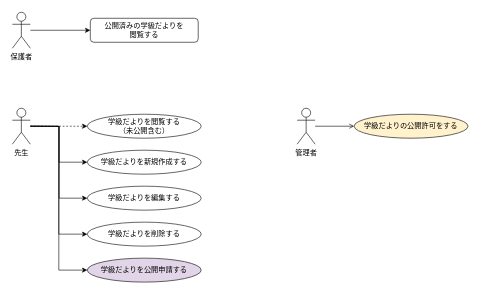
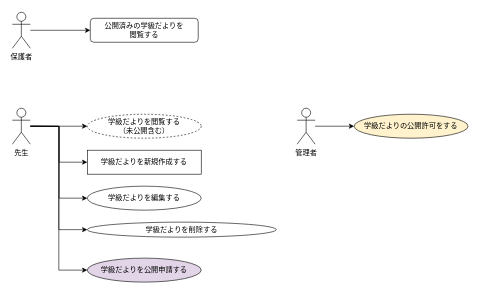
- <mxCell id="4" style="edgeStyle=orthogonalEdgeStyle;rounded=0;orthogonalLoop=1;jettySize=auto;html=1;entryX=0;entryY=0.5;entryDx=0;entryDy=0;dashed=1;" parent="1" source="7" target="11" edge="1"><mxGeometry relative="1" as="geometry" /></mxCell>
+ <mxCell id="4" style="edgeStyle=orthogonalEdgeStyle;rounded=0;orthogonalLoop=1;jettySize=auto;html=1;entryX=0;entryY=0.5;entryDx=0;entryDy=0;" parent="1" source="7" target="11" edge="1"><mxGeometry relative="1" as="geometry" /></mxCell>
- <mxCell id="11" value="学級だよりを閲覧する&lt;br&gt;（未公開含む）" style="ellipse;whiteSpace=wrap;html=1;" parent="1" vertex="1"><mxGeometry x="145" y="190" width="190" height="40" as="geometry" /></mxCell>
+ <mxCell id="11" value="学級だよりを閲覧する&lt;br&gt;（未公開含む）" style="ellipse;whiteSpace=wrap;html=1;dashed=1;" parent="1" vertex="1"><mxGeometry x="145" y="190" width="190" height="40" as="geometry" /></mxCell>
- <mxCell id="8" style="edgeStyle=orthogonalEdgeStyle;rounded=0;orthogonalLoop=1;jettySize=auto;html=1;entryX=0;entryY=0.5;entryDx=0;entryDy=0;endArrow=open;" parent="1" source="9" target="16" edge="1"><mxGeometry relative="1" as="geometry" /></mxCell>
+ <mxCell id="8" style="edgeStyle=orthogonalEdgeStyle;rounded=0;orthogonalLoop=1;jettySize=auto;html=1;entryX=0;entryY=0.5;entryDx=0;entryDy=0;" parent="1" source="9" target="16" edge="1"><mxGeometry relative="1" as="geometry" /></mxCell>
- <mxCell id="12" value="学級だよりを新規作成する" style="ellipse;whiteSpace=wrap;html=1;" parent="1" vertex="1"><mxGeometry x="145" y="250" width="190" height="40" as="geometry" /></mxCell>
+ <mxCell id="12" value="学級だよりを新規作成する" style="whiteSpace=wrap;html=1;rounded=0;" parent="1" vertex="1"><mxGeometry x="145" y="250" width="190" height="40" as="geometry" /></mxCell>
- <mxCell id="17" value="学級だよりを削除する" style="ellipse;whiteSpace=wrap;html=1;" parent="1" vertex="1"><mxGeometry x="145" y="370" width="190" height="40" as="geometry" /></mxCell>
+ <mxCell id="17" value="学級だよりを削除する" style="ellipse;whiteSpace=wrap;html=1;" parent="1" vertex="1"><mxGeometry x="145" y="370" width="315" height="25" as="geometry" /></mxCell>
